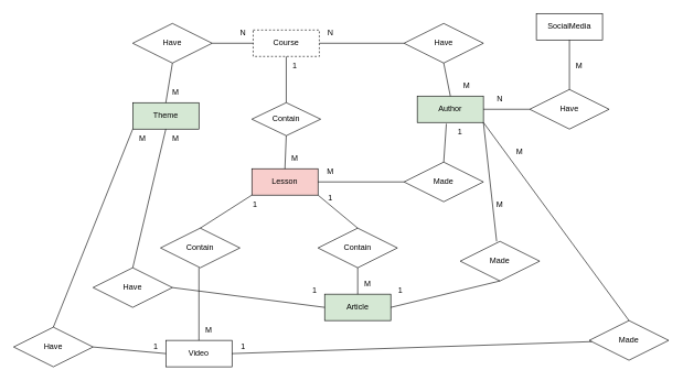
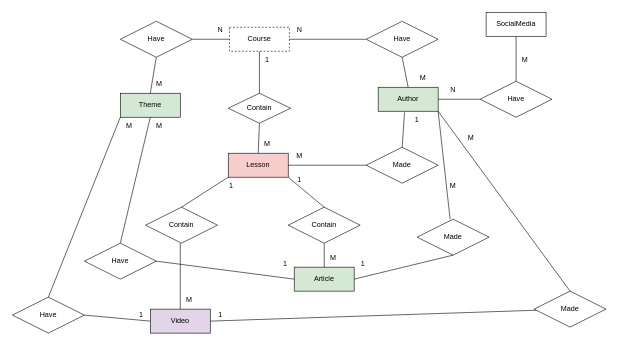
- <mxCell id="32" value="Video" style="whiteSpace=wrap;html=1;align=center;" vertex="1" parent="1"><mxGeometry x="250" y="515" width="100" height="40" as="geometry" /></mxCell>
+ <mxCell id="32" value="Video" style="whiteSpace=wrap;html=1;align=center;fillColor=#e1d5e7;" vertex="1" parent="1"><mxGeometry x="250" y="515" width="100" height="40" as="geometry" /></mxCell>
